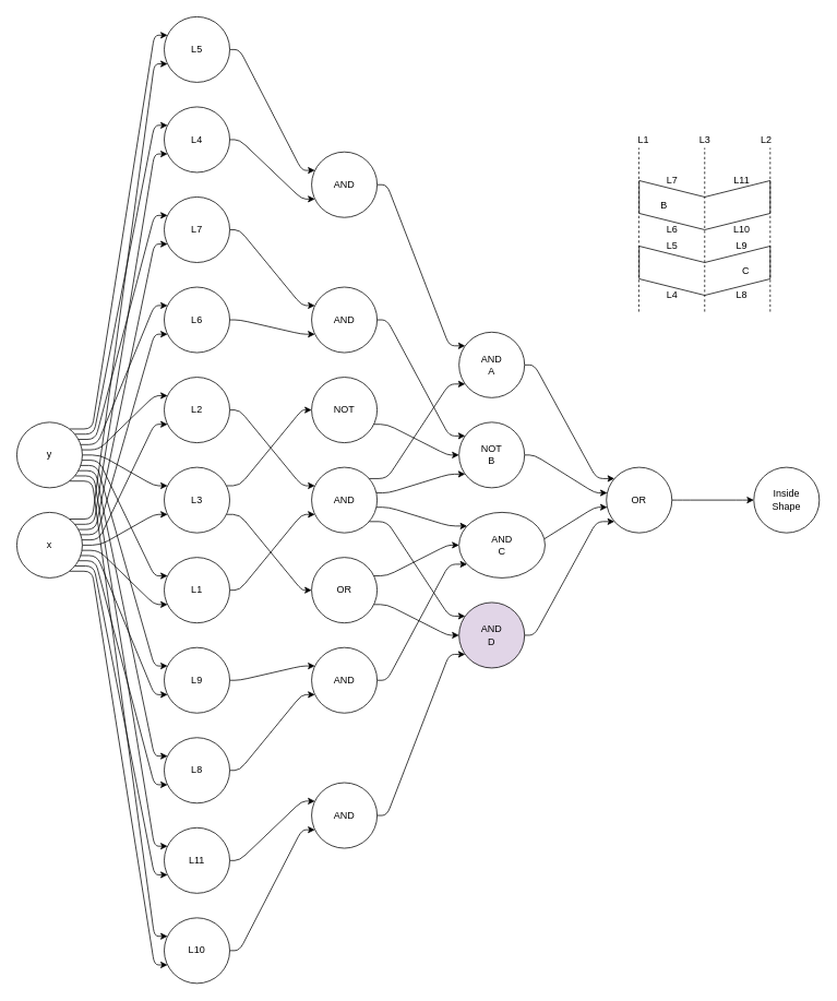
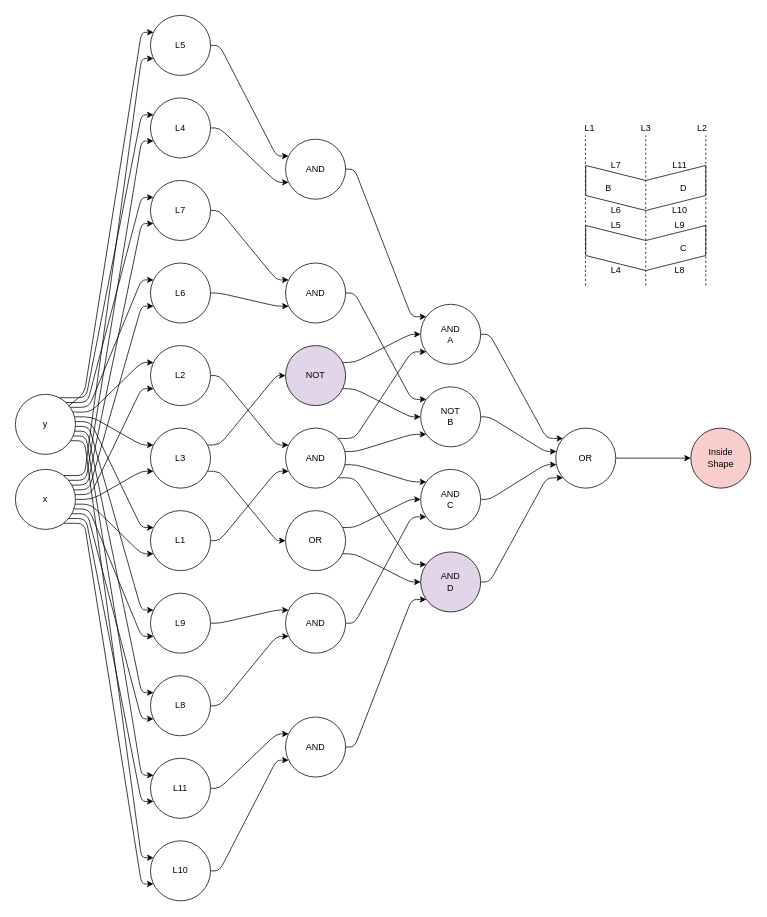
+ <mxCell id="80" value="D" style="text;html=1;align=center;verticalAlign=middle;resizable=0;points=[];autosize=1;strokeColor=none;" vertex="1" parent="70"><mxGeometry x="120" y="20" width="20" height="20" as="geometry" /></mxCell>
+ <mxCell id="65" style="edgeStyle=none;html=1;noEdgeStyle=1;orthogonal=1;" edge="1" parent="1" source="67" target="101"><mxGeometry relative="1" as="geometry"><Array as="points"><mxPoint x="472" y="482.5" /><mxPoint x="546" y="445" /></Array></mxGeometry></mxCell>
- <mxCell id="67" value="NOT" style="ellipse;whiteSpace=wrap;html=1;aspect=fixed;glass=0;" vertex="1" parent="1"><mxGeometry x="380" y="460" width="80" height="80" as="geometry" /></mxCell>
+ <mxCell id="67" value="NOT" style="ellipse;whiteSpace=wrap;html=1;aspect=fixed;glass=0;fillColor=#e1d5e7;" vertex="1" parent="1"><mxGeometry x="380" y="460" width="80" height="80" as="geometry" /></mxCell>
- <mxCell id="25" value="y" style="ellipse;whiteSpace=wrap;html=1;aspect=fixed;glass=0;" parent="1" vertex="1"><mxGeometry y="515" width="80" height="80" as="geometry" x="20" /></mxCell>
+ <mxCell id="25" value="y" style="ellipse;whiteSpace=wrap;html=1;aspect=fixed;glass=0;" parent="1" vertex="1"><mxGeometry x="20" y="525" width="80" height="80" as="geometry" /></mxCell>
- <mxCell id="110" value="Inside&lt;br&gt;Shape" style="ellipse;whiteSpace=wrap;html=1;aspect=fixed;glass=0;" vertex="1" parent="1"><mxGeometry x="920" y="570" width="80" height="80" as="geometry" /></mxCell>
+ <mxCell id="110" value="Inside&lt;br&gt;Shape" style="ellipse;whiteSpace=wrap;html=1;aspect=fixed;glass=0;fillColor=#f8cecc;" vertex="1" parent="1"><mxGeometry x="920" y="570" width="80" height="80" as="geometry" /></mxCell>
- <mxCell id="107" value="AND&lt;br&gt;C" style="ellipse;whiteSpace=wrap;html=1;aspect=fixed;glass=0;" vertex="1" parent="1"><mxGeometry x="560" y="625" width="105" height="80" as="geometry" /></mxCell>
+ <mxCell id="107" value="AND&lt;br&gt;C" style="ellipse;whiteSpace=wrap;html=1;aspect=fixed;glass=0;" vertex="1" parent="1"><mxGeometry x="560" y="625" width="80" height="80" as="geometry" /></mxCell>
